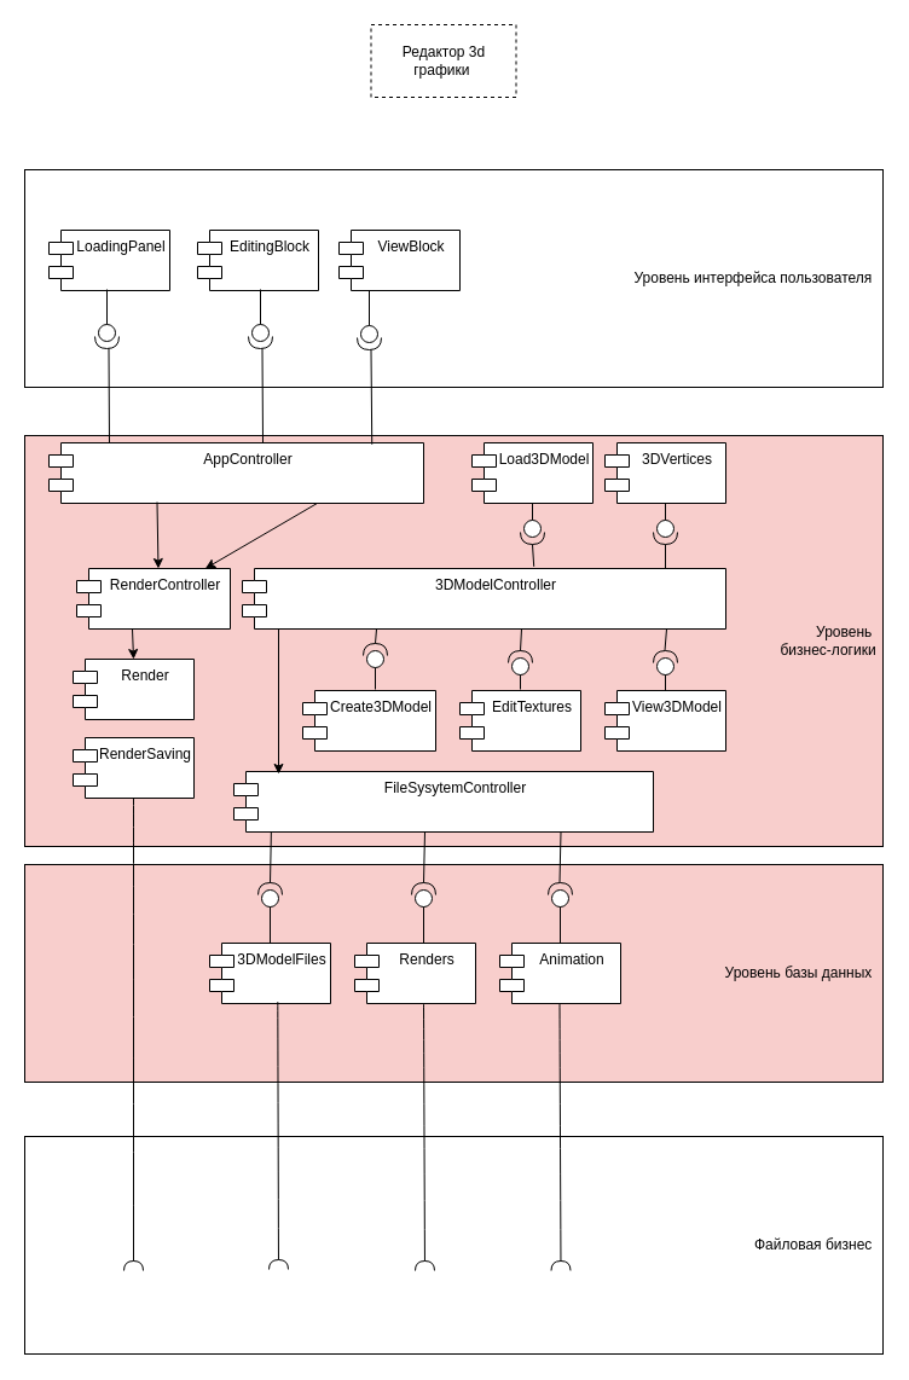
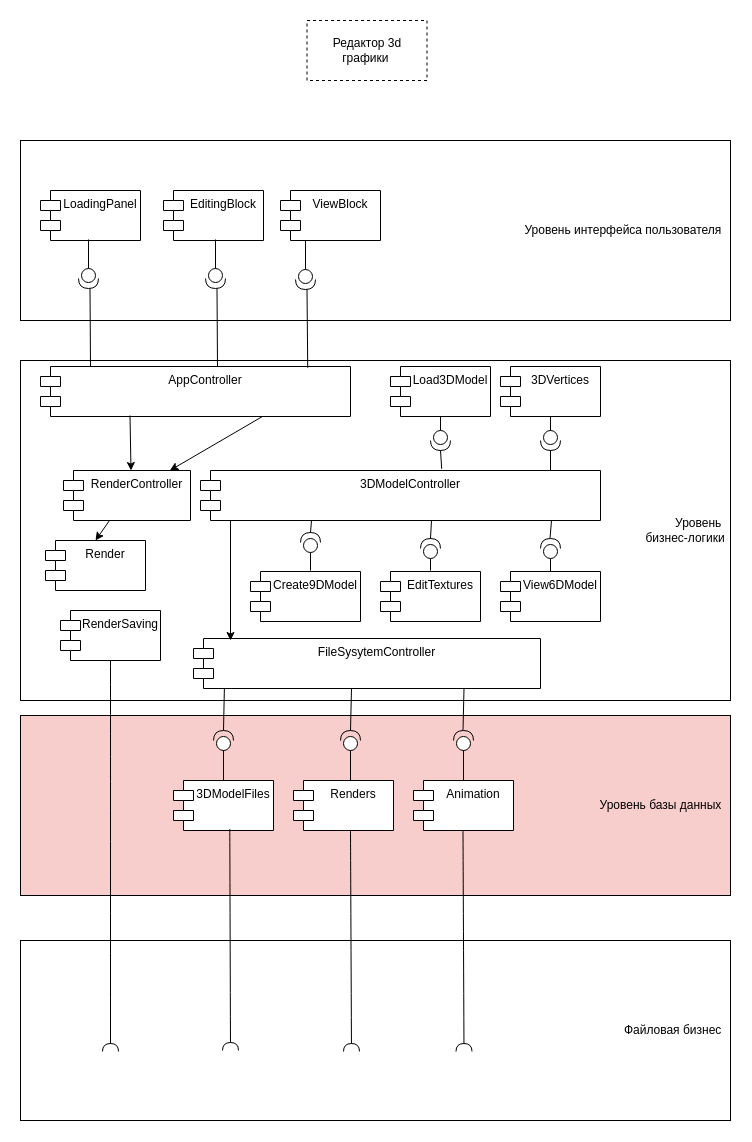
- <mxCell id="3" value="Уровень&amp;nbsp;&amp;nbsp;&lt;div&gt;бизнес-логики&amp;nbsp;&lt;/div&gt;" style="rounded=0;whiteSpace=wrap;html=1;align=right;fillColor=#f8cecc;" vertex="1" parent="1"><mxGeometry x="20" y="360" width="710" height="340" as="geometry" /></mxCell>
+ <mxCell id="3" value="Уровень&amp;nbsp;&amp;nbsp;&lt;div&gt;бизнес-логики&amp;nbsp;&lt;/div&gt;" style="rounded=0;whiteSpace=wrap;html=1;align=right;" vertex="1" parent="1"><mxGeometry x="20" y="360" width="710" height="340" as="geometry" /></mxCell>
- <mxCell id="17" value="Render" style="shape=module;align=left;spacingLeft=20;align=center;verticalAlign=top;whiteSpace=wrap;html=1;" vertex="1" parent="1"><mxGeometry x="60" y="545" width="100" height="50" as="geometry" /></mxCell>
+ <mxCell id="17" value="Render" style="shape=module;align=left;spacingLeft=20;align=center;verticalAlign=top;whiteSpace=wrap;html=1;" vertex="1" parent="1"><mxGeometry x="45" y="540" width="100" height="50" as="geometry" /></mxCell>
- <mxCell id="20" value="Create3DModel" style="shape=module;align=left;spacingLeft=20;align=center;verticalAlign=top;whiteSpace=wrap;html=1;" vertex="1" parent="1"><mxGeometry x="250" y="571" width="110" height="50" as="geometry" /></mxCell>
+ <mxCell id="20" value="Create9DModel" style="shape=module;align=left;spacingLeft=20;align=center;verticalAlign=top;whiteSpace=wrap;html=1;" vertex="1" parent="1"><mxGeometry x="250" y="571" width="110" height="50" as="geometry" /></mxCell>
- <mxCell id="22" value="View3DModel" style="shape=module;align=left;spacingLeft=20;align=center;verticalAlign=top;whiteSpace=wrap;html=1;" vertex="1" parent="1"><mxGeometry x="500" y="571" width="100" height="50" as="geometry" /></mxCell>
+ <mxCell id="22" value="View6DModel" style="shape=module;align=left;spacingLeft=20;align=center;verticalAlign=top;whiteSpace=wrap;html=1;" vertex="1" parent="1"><mxGeometry x="500" y="571" width="100" height="50" as="geometry" /></mxCell>
